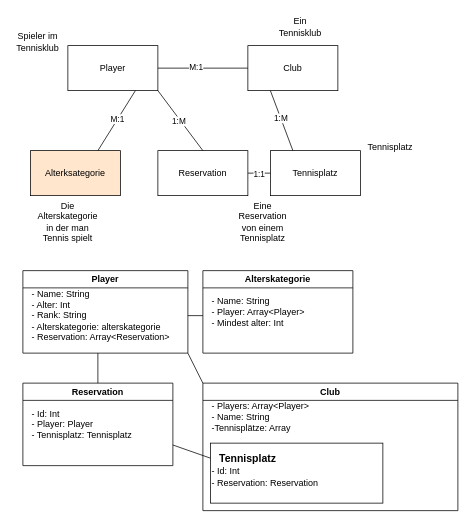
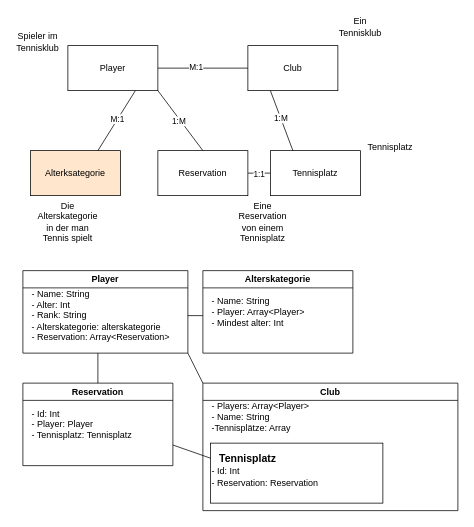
- <mxCell id="33" value="Ein Tennisklub" style="text;html=1;align=center;verticalAlign=middle;whiteSpace=wrap;rounded=0;" vertex="1" parent="1"><mxGeometry x="370" y="20" width="60" height="30" as="geometry" /></mxCell>
+ <mxCell id="33" value="Ein Tennisklub" style="text;html=1;align=center;verticalAlign=middle;whiteSpace=wrap;rounded=0;" vertex="1" parent="1"><mxGeometry x="450" y="20" width="60" height="30" as="geometry" /></mxCell>
